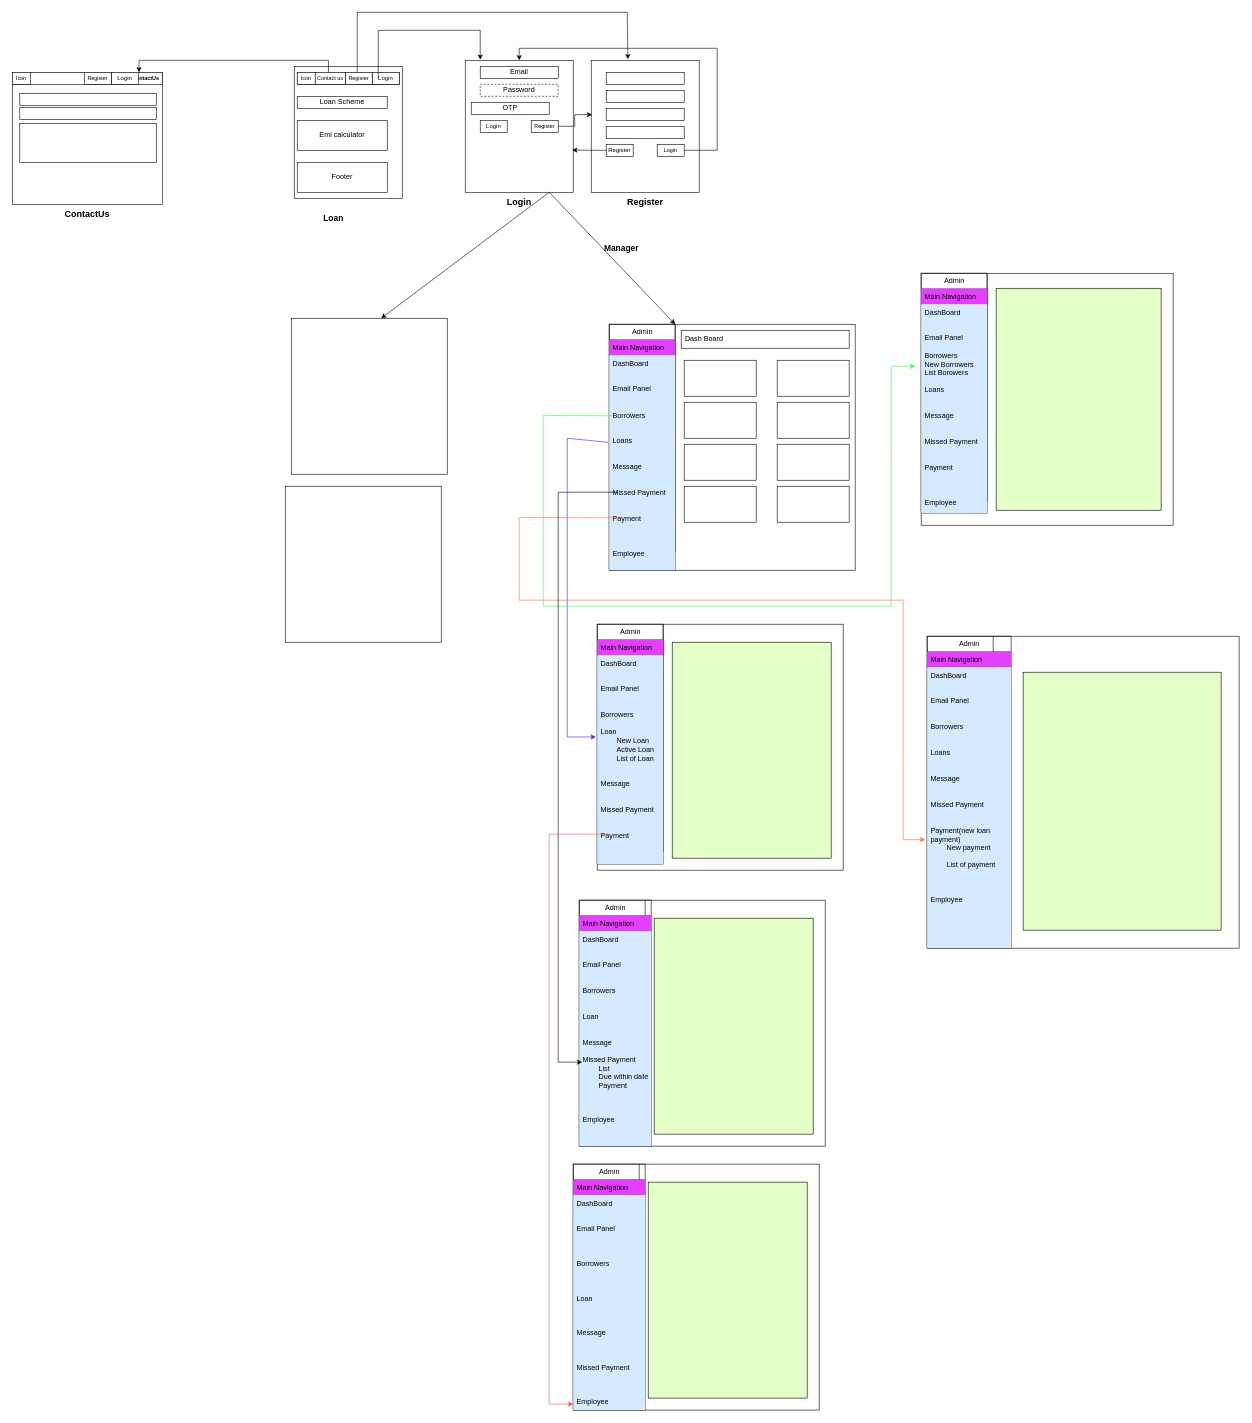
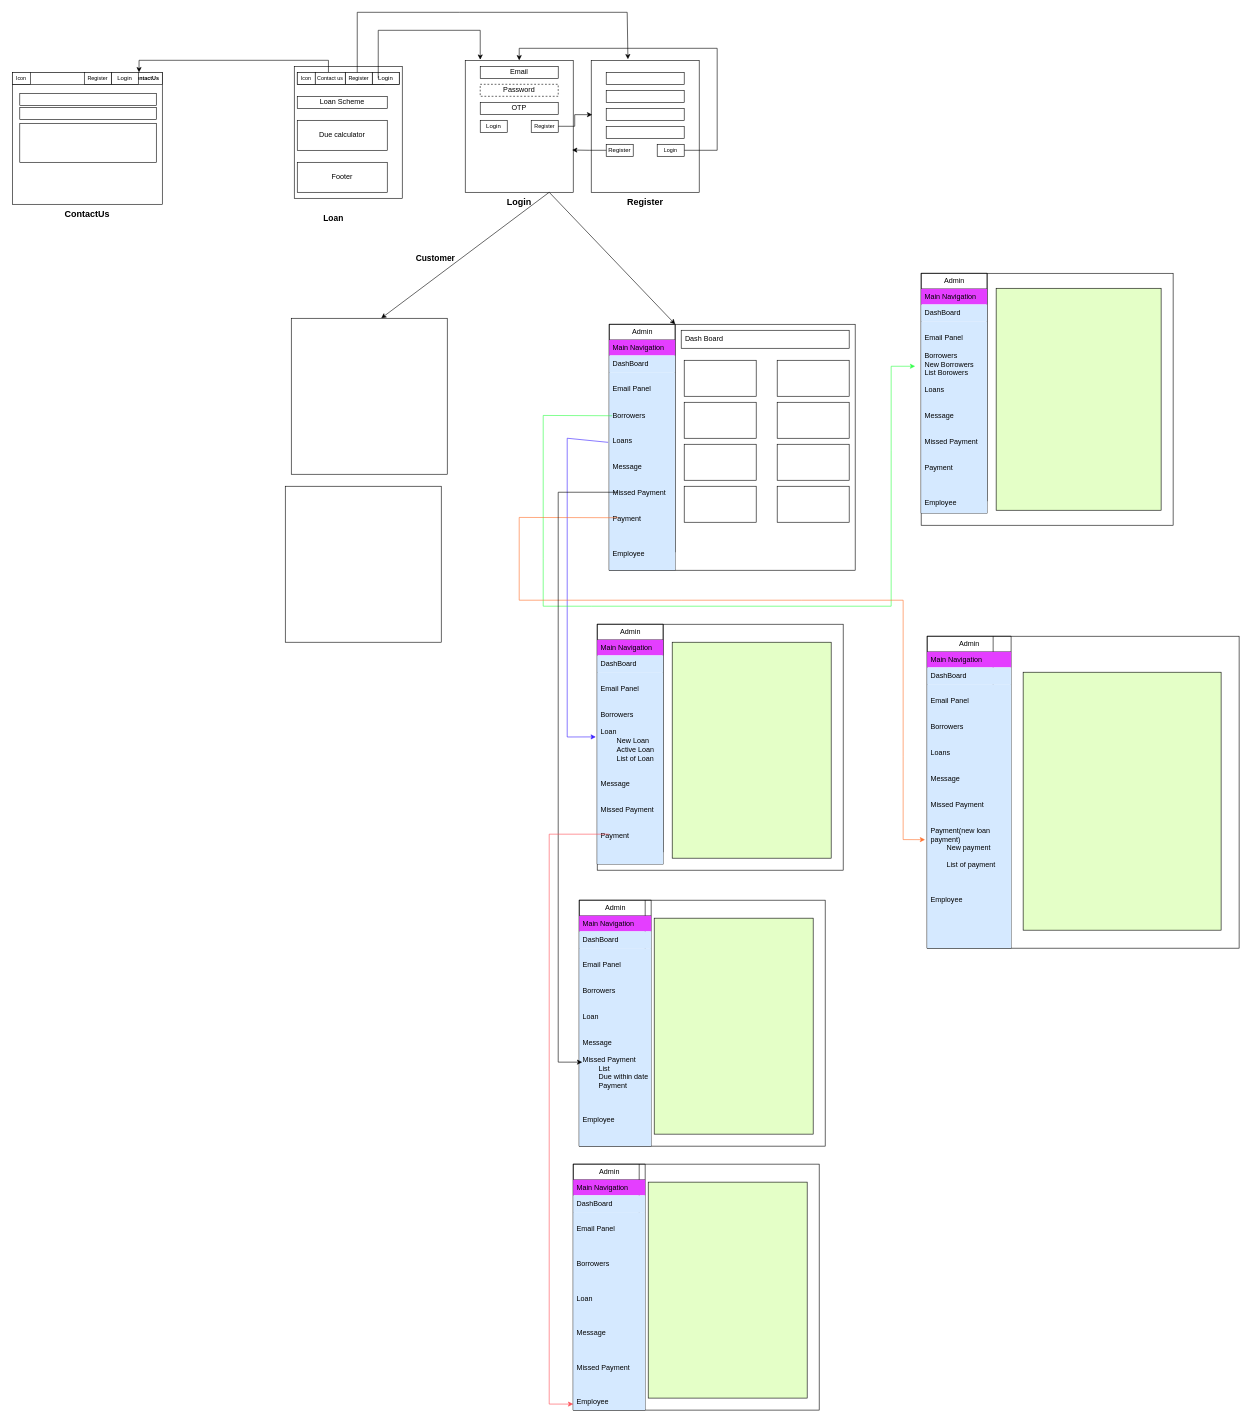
- <mxCell id="41" value="OTP" style="rounded=0;whiteSpace=wrap;html=1;" vertex="1" parent="1"><mxGeometry x="785" y="170" width="130" height="20" as="geometry" /></mxCell>
+ <mxCell id="41" value="OTP" style="rounded=0;whiteSpace=wrap;html=1;" vertex="1" parent="1"><mxGeometry x="800" y="170" width="130" height="20" as="geometry" /></mxCell>
- <mxCell id="28" value="Emi calculator" style="rounded=0;whiteSpace=wrap;html=1;" vertex="1" parent="1"><mxGeometry x="495" y="200" width="150" height="50" as="geometry" /></mxCell>
+ <mxCell id="28" value="Due calculator" style="rounded=0;whiteSpace=wrap;html=1;" vertex="1" parent="1"><mxGeometry x="495" y="200" width="150" height="50" as="geometry" /></mxCell>
- <mxCell id="44" value="&lt;font style=&quot;font-size: 14px;&quot;&gt;&lt;b&gt;Manager&lt;/b&gt;&lt;/font&gt;" style="text;html=1;align=center;verticalAlign=middle;resizable=0;points=[];autosize=1;strokeColor=none;fillColor=none;" vertex="1" parent="1"><mxGeometry x="995" y="398" width="80" height="30" as="geometry" /></mxCell>
+ <mxCell id="39" value="&lt;font style=&quot;font-size: 14px;&quot;&gt;&lt;b&gt;Customer&lt;/b&gt;&lt;/font&gt;" style="text;html=1;align=center;verticalAlign=middle;resizable=0;points=[];autosize=1;strokeColor=none;fillColor=none;" vertex="1" parent="1"><mxGeometry x="680" y="415" width="90" height="30" as="geometry" /></mxCell>
